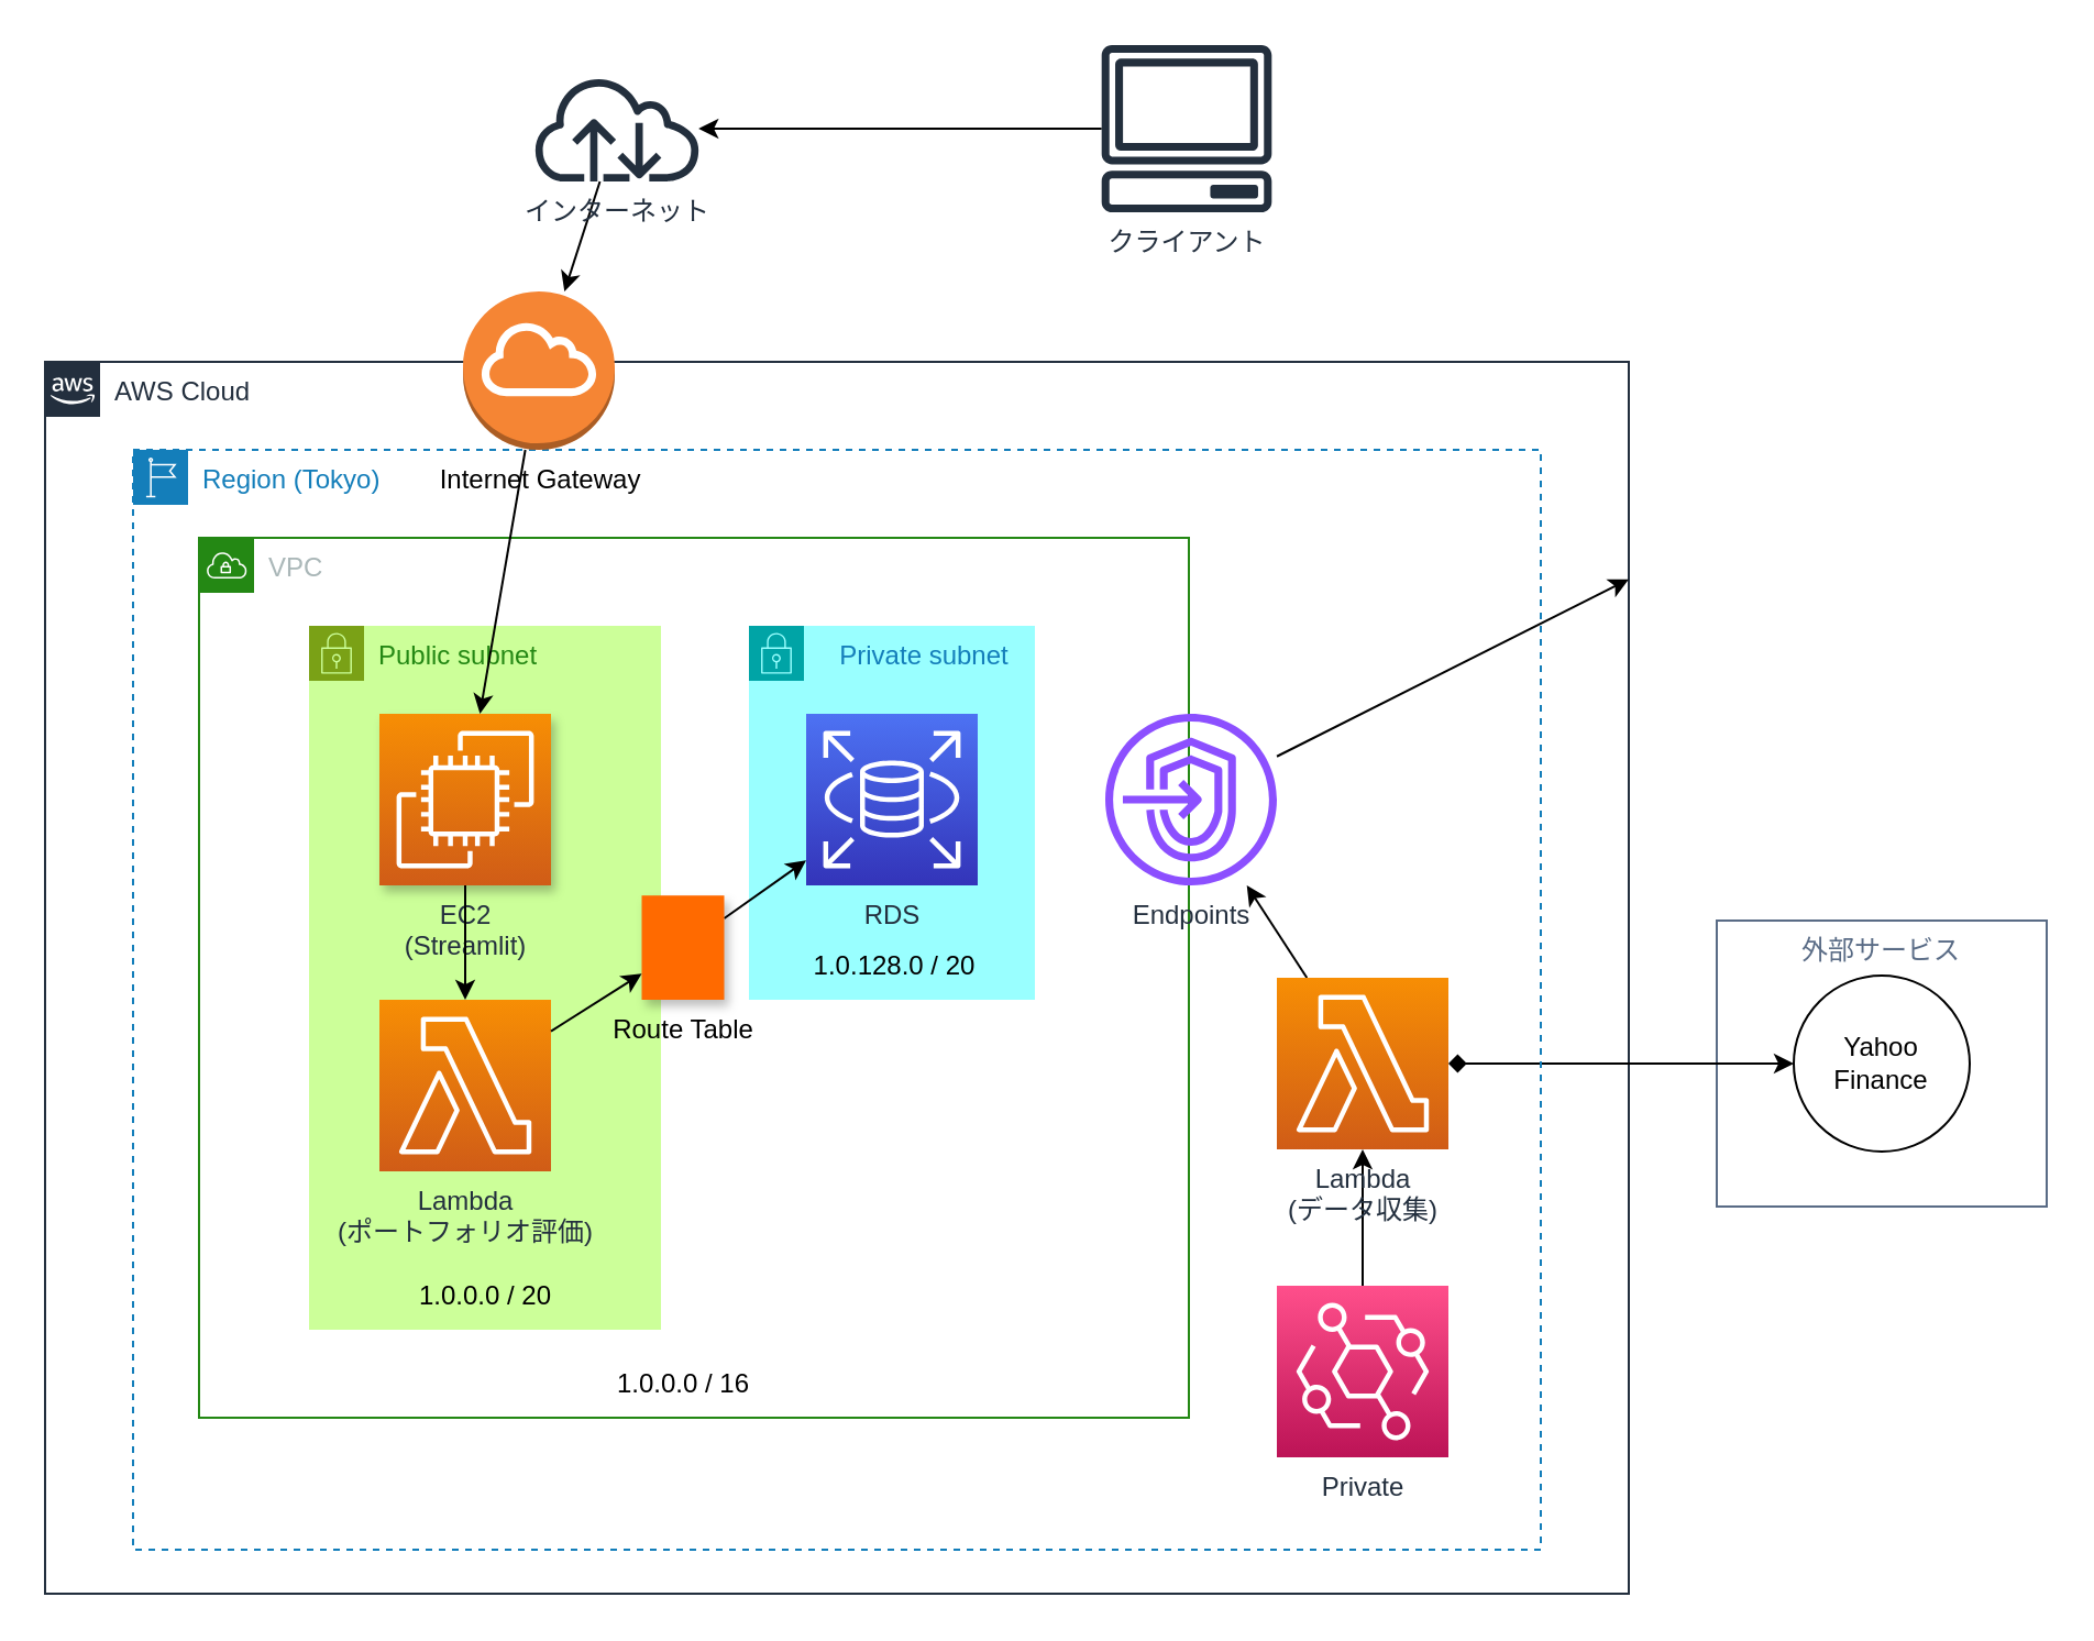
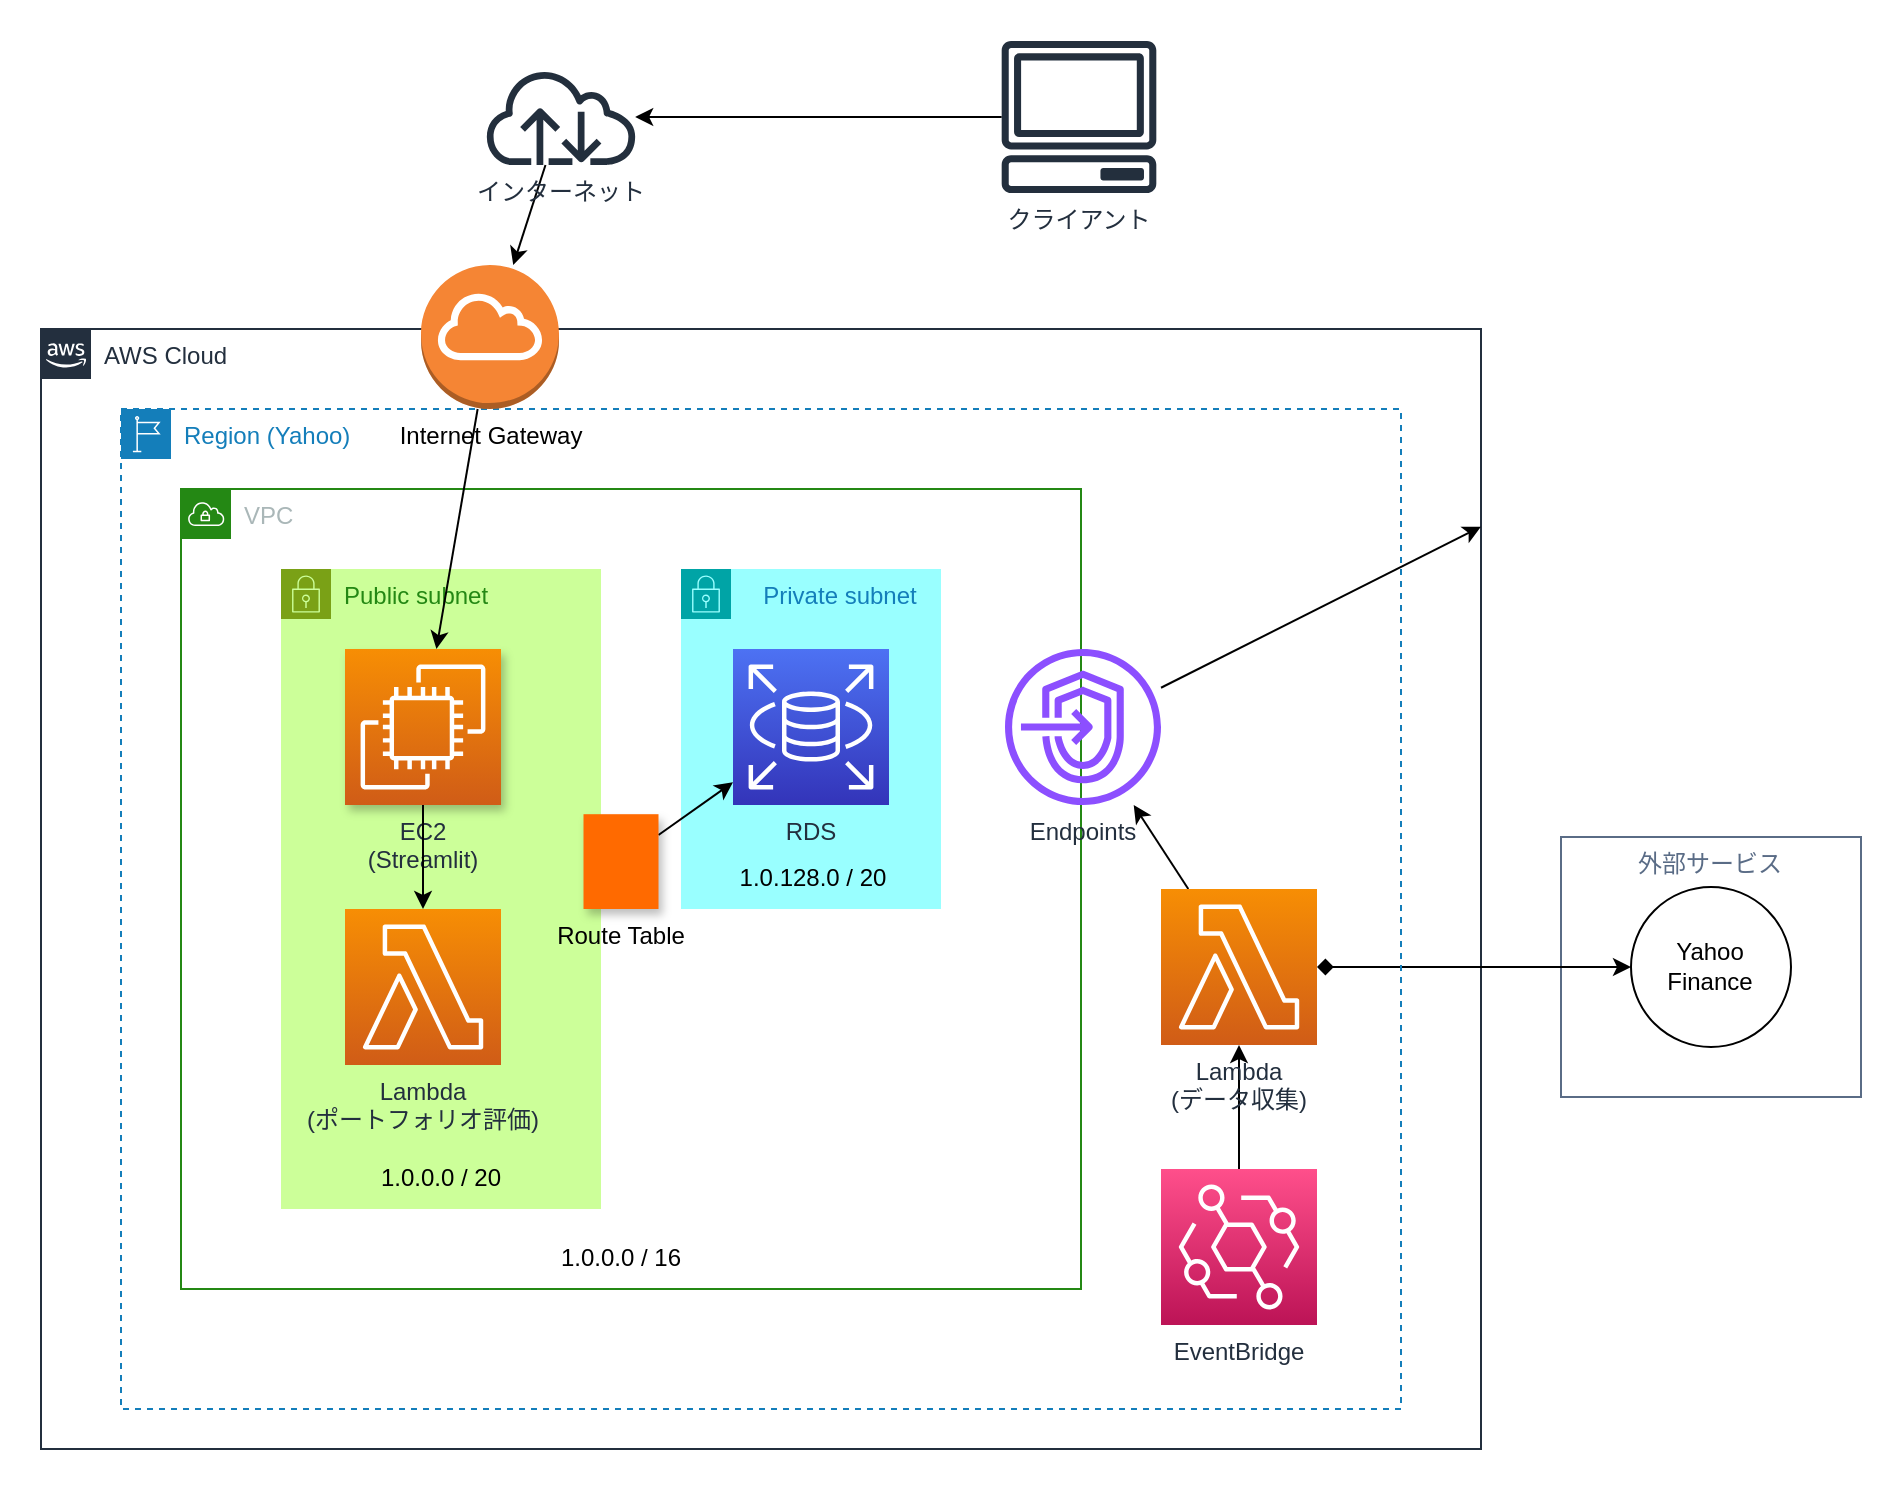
- <mxCell id="10" value="Region (Tokyo)" style="points=[[0,0],[0.25,0],[0.5,0],[0.75,0],[1,0],[1,0.25],[1,0.5],[1,0.75],[1,1],[0.75,1],[0.5,1],[0.25,1],[0,1],[0,0.75],[0,0.5],[0,0.25]];outlineConnect=0;gradientColor=none;html=1;whiteSpace=wrap;fontSize=12;fontStyle=0;container=1;pointerEvents=0;collapsible=0;recursiveResize=0;shape=mxgraph.aws4.group;grIcon=mxgraph.aws4.group_region;strokeColor=#147EBA;fillColor=none;verticalAlign=top;align=left;spacingLeft=30;fontColor=#147EBA;dashed=1;" parent="1" vertex="1"><mxGeometry x="60" y="204" width="640" height="500" as="geometry" /></mxCell>
+ <mxCell id="10" value="Region (Yahoo)" style="points=[[0,0],[0.25,0],[0.5,0],[0.75,0],[1,0],[1,0.25],[1,0.5],[1,0.75],[1,1],[0.75,1],[0.5,1],[0.25,1],[0,1],[0,0.75],[0,0.5],[0,0.25]];outlineConnect=0;gradientColor=none;html=1;whiteSpace=wrap;fontSize=12;fontStyle=0;container=1;pointerEvents=0;collapsible=0;recursiveResize=0;shape=mxgraph.aws4.group;grIcon=mxgraph.aws4.group_region;strokeColor=#147EBA;fillColor=none;verticalAlign=top;align=left;spacingLeft=30;fontColor=#147EBA;dashed=1;" parent="1" vertex="1"><mxGeometry x="60" y="204" width="640" height="500" as="geometry" /></mxCell>
- <mxCell id="23" value="" style="edgeStyle=none;html=1;" parent="11" source="15" target="22" edge="1"><mxGeometry relative="1" as="geometry" /></mxCell>
- <mxCell id="24" value="Private" style="sketch=0;points=[[0,0,0],[0.25,0,0],[0.5,0,0],[0.75,0,0],[1,0,0],[0,1,0],[0.25,1,0],[0.5,1,0],[0.75,1,0],[1,1,0],[0,0.25,0],[0,0.5,0],[0,0.75,0],[1,0.25,0],[1,0.5,0],[1,0.75,0]];outlineConnect=0;fontColor=#232F3E;gradientColor=#FF4F8B;gradientDirection=north;fillColor=#BC1356;strokeColor=#ffffff;dashed=0;verticalLabelPosition=bottom;verticalAlign=top;align=center;html=1;fontSize=12;fontStyle=0;aspect=fixed;shape=mxgraph.aws4.resourceIcon;resIcon=mxgraph.aws4.eventbridge;" parent="10" vertex="1"><mxGeometry x="520" y="380" width="78" height="78" as="geometry" /></mxCell>
+ <mxCell id="24" value="EventBridge" style="sketch=0;points=[[0,0,0],[0.25,0,0],[0.5,0,0],[0.75,0,0],[1,0,0],[0,1,0],[0.25,1,0],[0.5,1,0],[0.75,1,0],[1,1,0],[0,0.25,0],[0,0.5,0],[0,0.75,0],[1,0.25,0],[1,0.5,0],[1,0.75,0]];outlineConnect=0;fontColor=#232F3E;gradientColor=#FF4F8B;gradientDirection=north;fillColor=#BC1356;strokeColor=#ffffff;dashed=0;verticalLabelPosition=bottom;verticalAlign=top;align=center;html=1;fontSize=12;fontStyle=0;aspect=fixed;shape=mxgraph.aws4.resourceIcon;resIcon=mxgraph.aws4.eventbridge;" parent="10" vertex="1"><mxGeometry x="520" y="380" width="78" height="78" as="geometry" /></mxCell>
